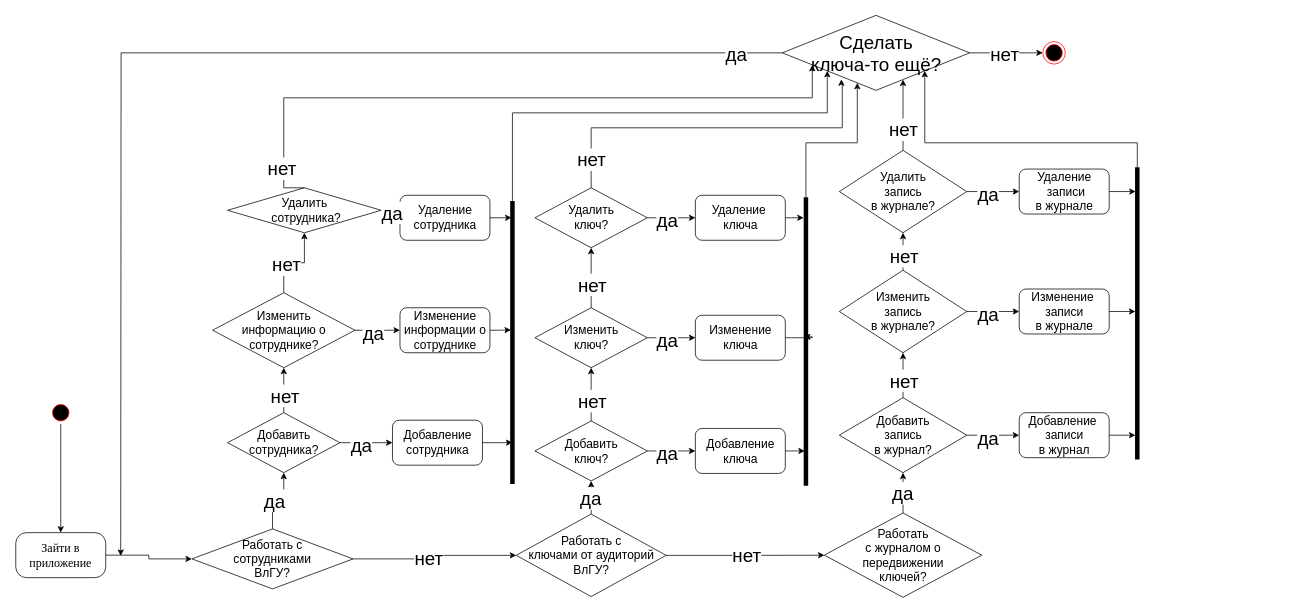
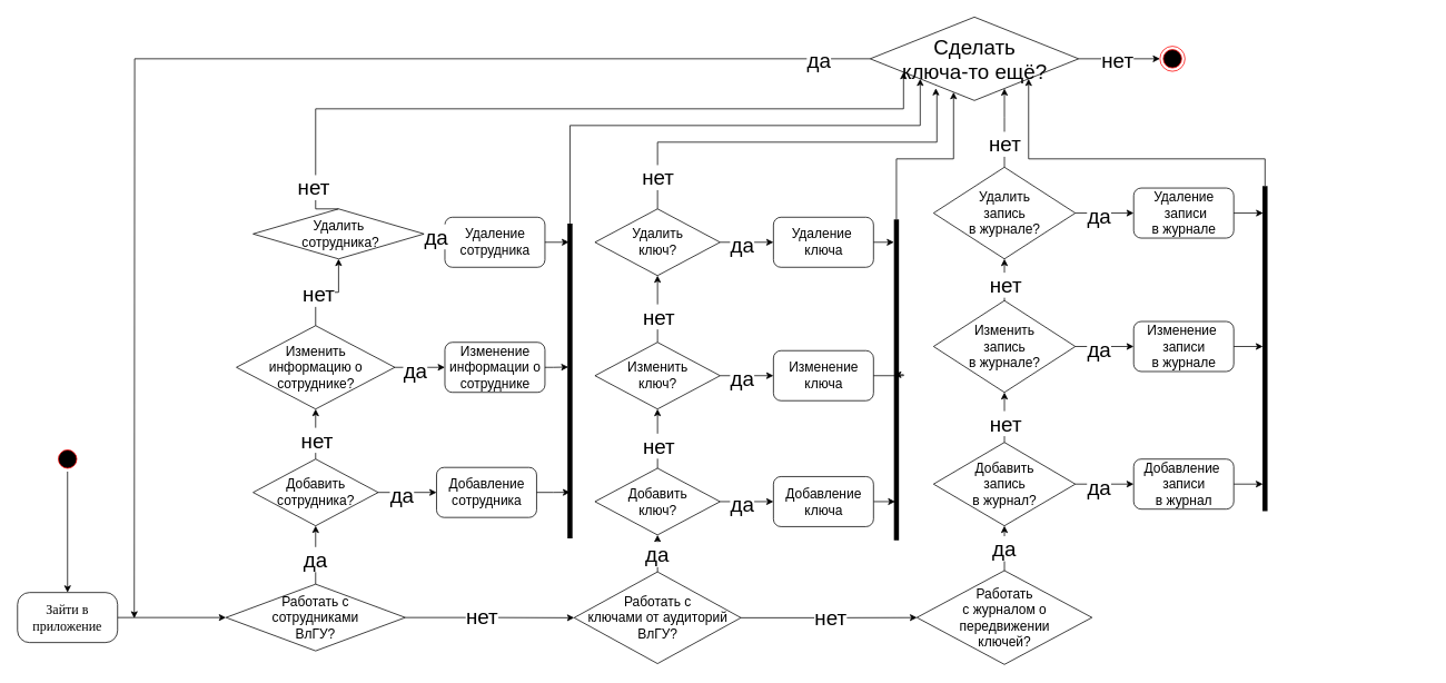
- <mxCell id="13" value="&lt;font style=&quot;font-size: 16px;&quot;&gt;Работать с&lt;br&gt;сотрудниками&lt;br&gt;ВлГУ?&lt;/font&gt;" style="rhombus;whiteSpace=wrap;html=1;fontSize=16;" parent="1" vertex="1"><mxGeometry x="255" y="705" width="215" height="80" as="geometry" /></mxCell>
+ <mxCell id="13" value="&lt;font style=&quot;font-size: 16px;&quot;&gt;Работать с&lt;br&gt;сотрудниками&lt;br&gt;ВлГУ?&lt;/font&gt;" style="rhombus;whiteSpace=wrap;html=1;fontSize=16;" parent="1" vertex="1"><mxGeometry x="270" y="700" width="215" height="80" as="geometry" /></mxCell>
